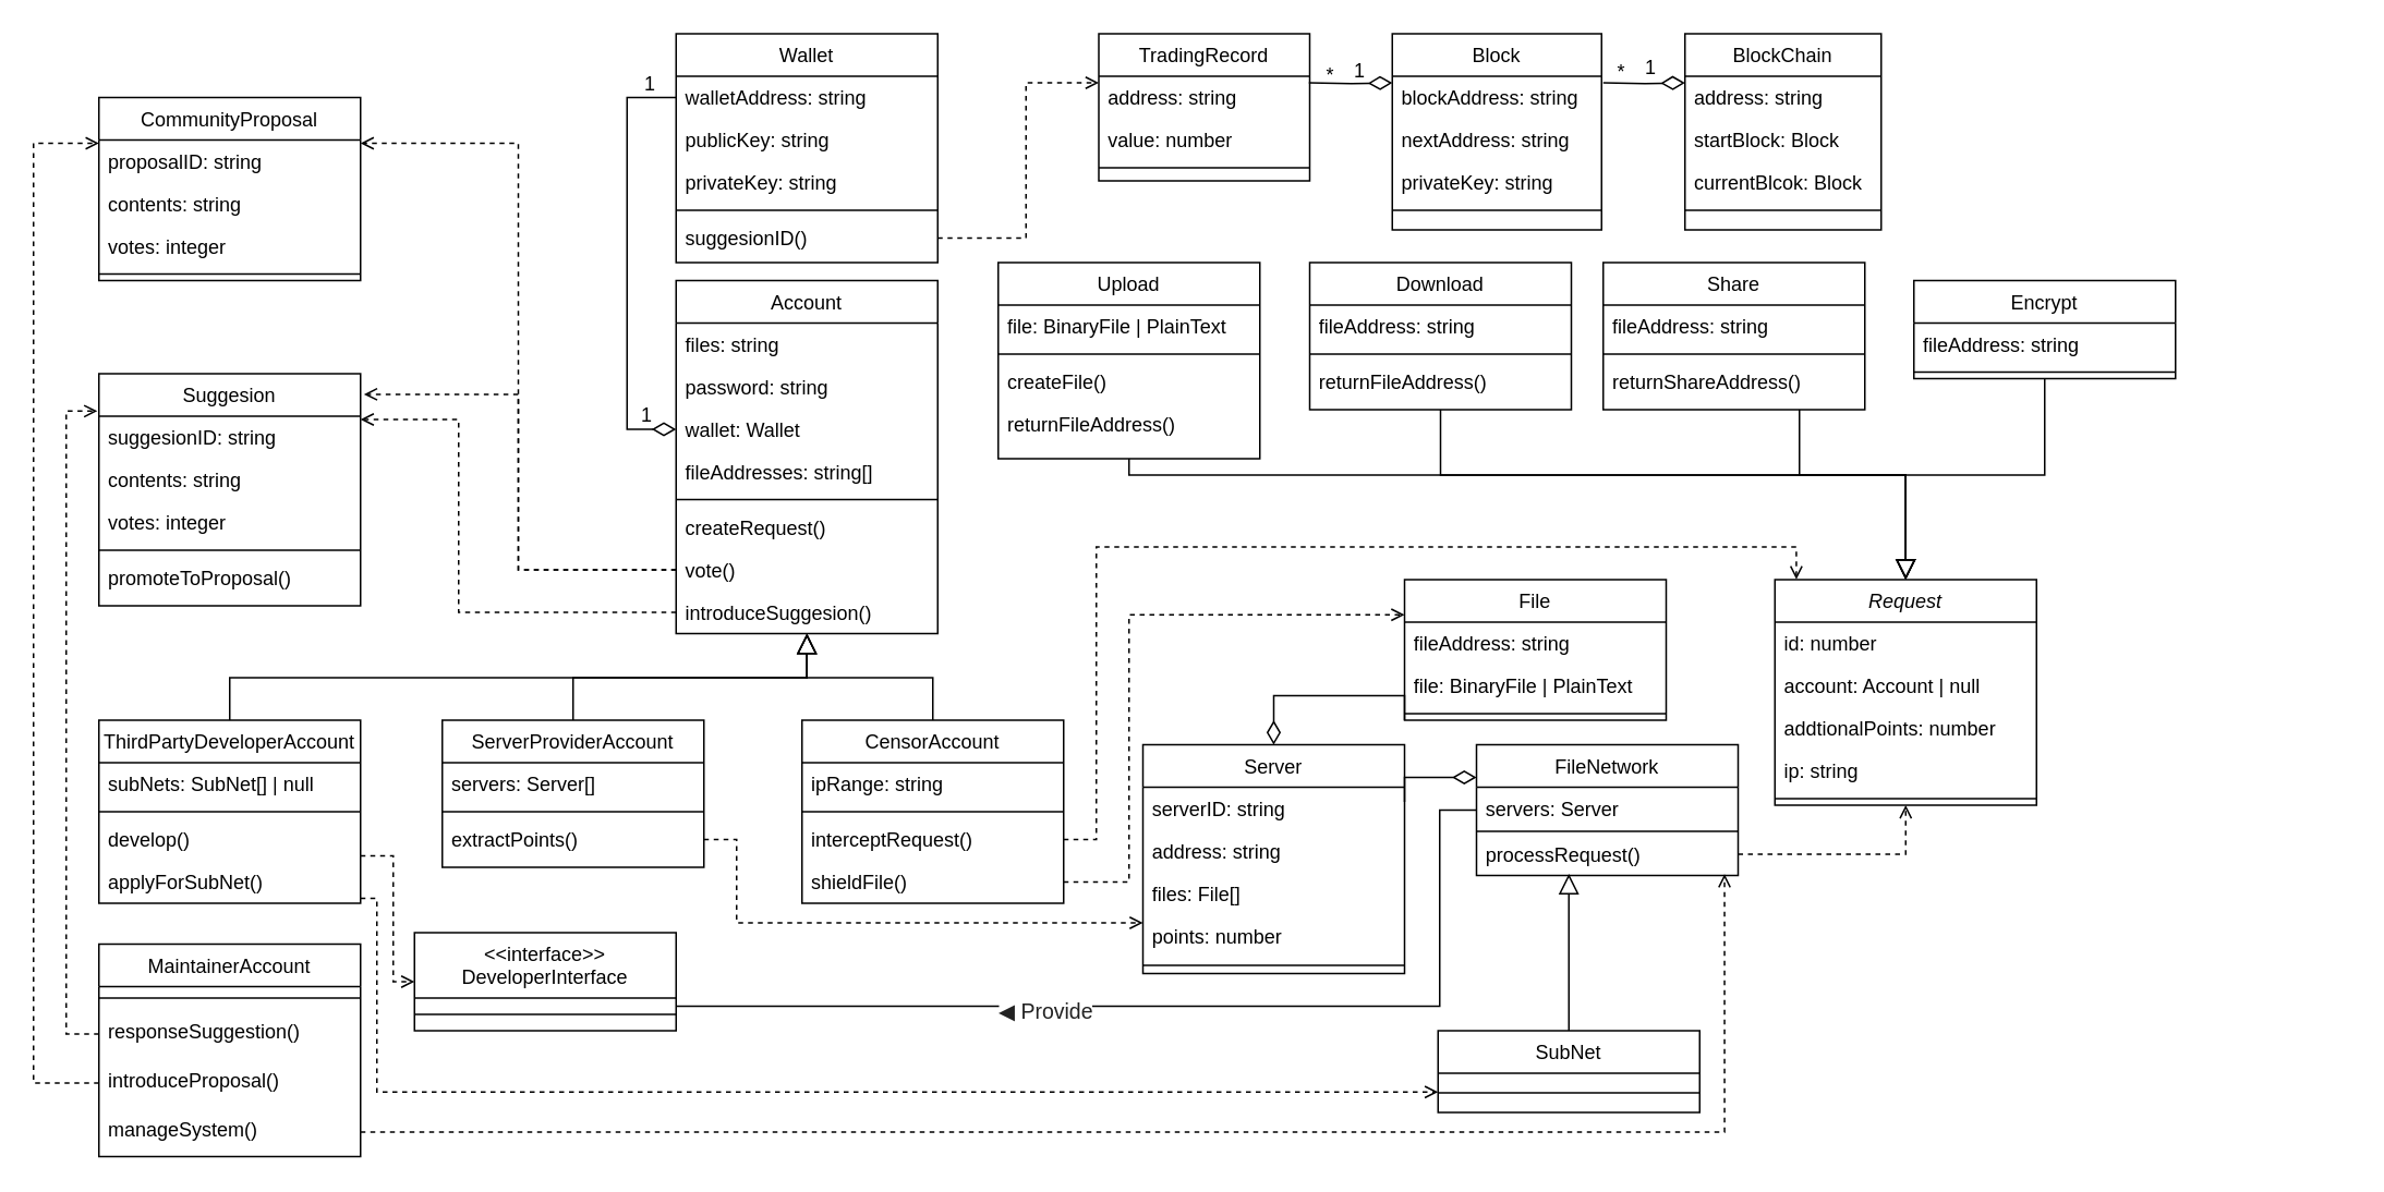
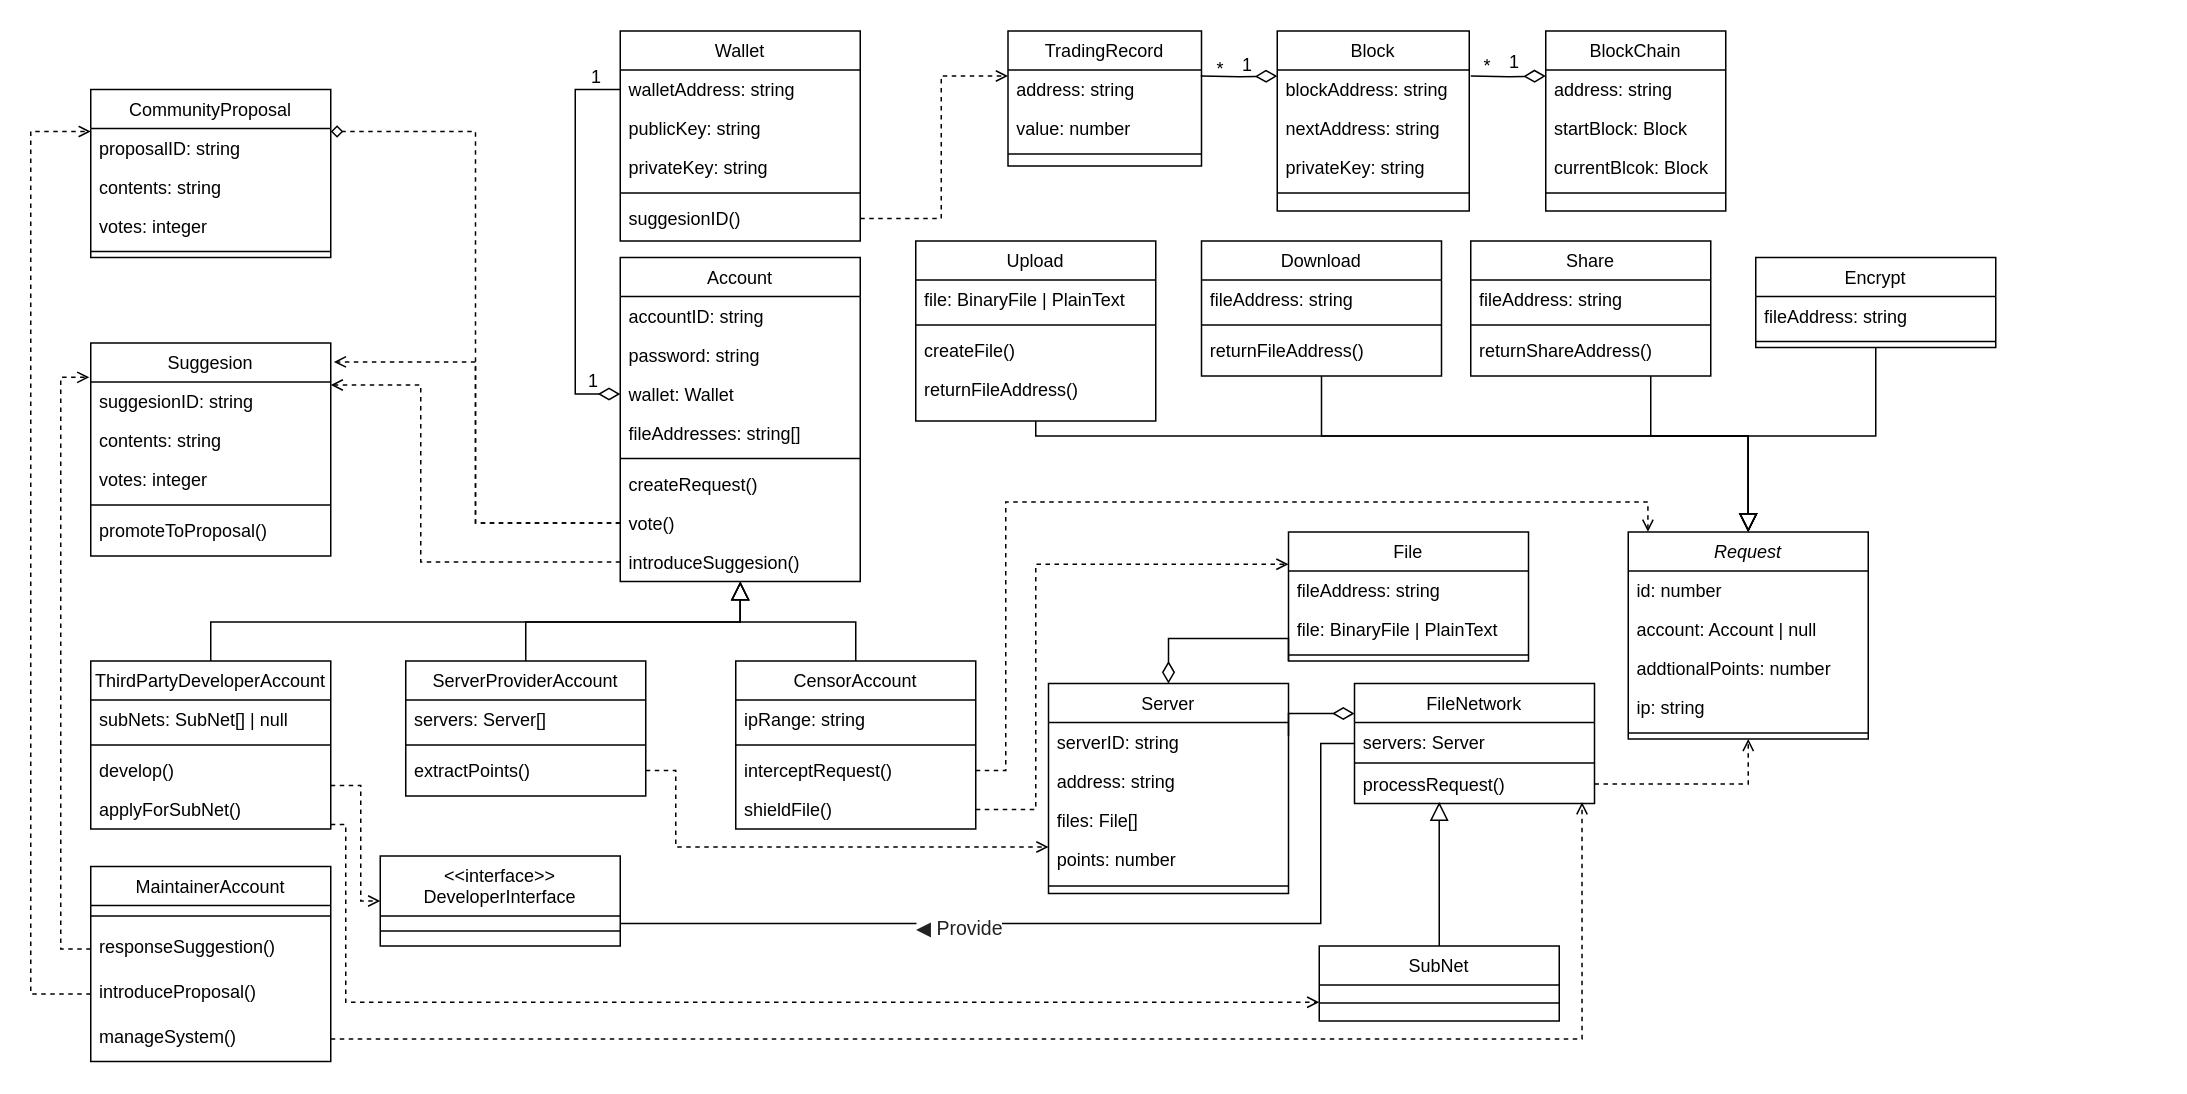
- <mxCell id="106" style="edgeStyle=orthogonalEdgeStyle;rounded=0;orthogonalLoop=1;jettySize=auto;html=1;entryX=1;entryY=0.25;entryDx=0;entryDy=0;dashed=1;endArrow=open;endFill=0;" parent="1" source="37" target="101" edge="1"><mxGeometry relative="1" as="geometry" /></mxCell>
+ <mxCell id="106" style="edgeStyle=orthogonalEdgeStyle;rounded=0;orthogonalLoop=1;jettySize=auto;html=1;entryX=1;entryY=0.25;entryDx=0;entryDy=0;dashed=1;endArrow=diamond;endFill=0;" parent="1" source="37" target="101" edge="1"><mxGeometry relative="1" as="geometry" /></mxCell>
- <mxCell id="31" value="files: string" style="text;align=left;verticalAlign=top;spacingLeft=4;spacingRight=4;overflow=hidden;rotatable=0;points=[[0,0.5],[1,0.5]];portConstraint=eastwest;" parent="30" vertex="1"><mxGeometry y="26" width="160" height="26" as="geometry" /></mxCell>
+ <mxCell id="31" value="accountID: string" style="text;align=left;verticalAlign=top;spacingLeft=4;spacingRight=4;overflow=hidden;rotatable=0;points=[[0,0.5],[1,0.5]];portConstraint=eastwest;" parent="30" vertex="1"><mxGeometry y="26" width="160" height="26" as="geometry" /></mxCell>
